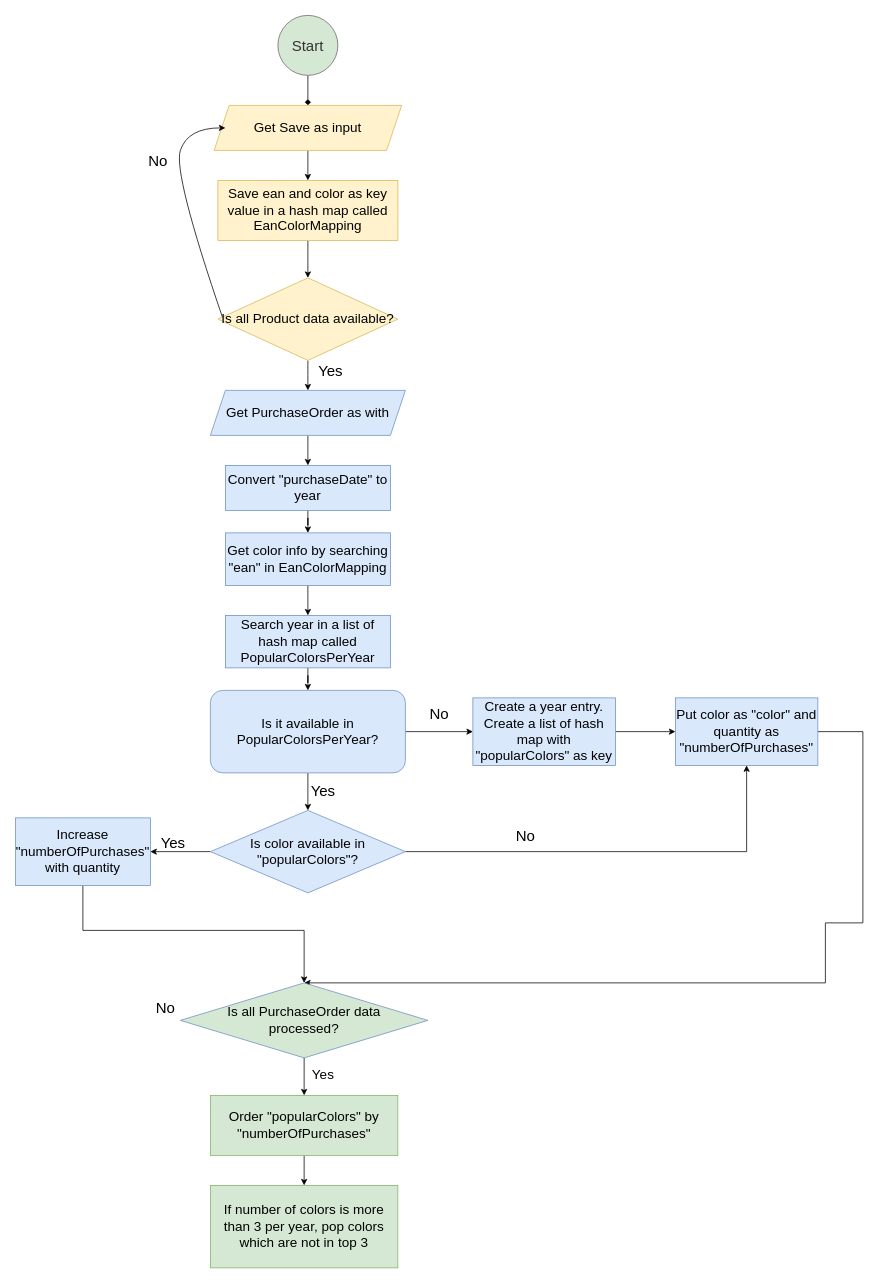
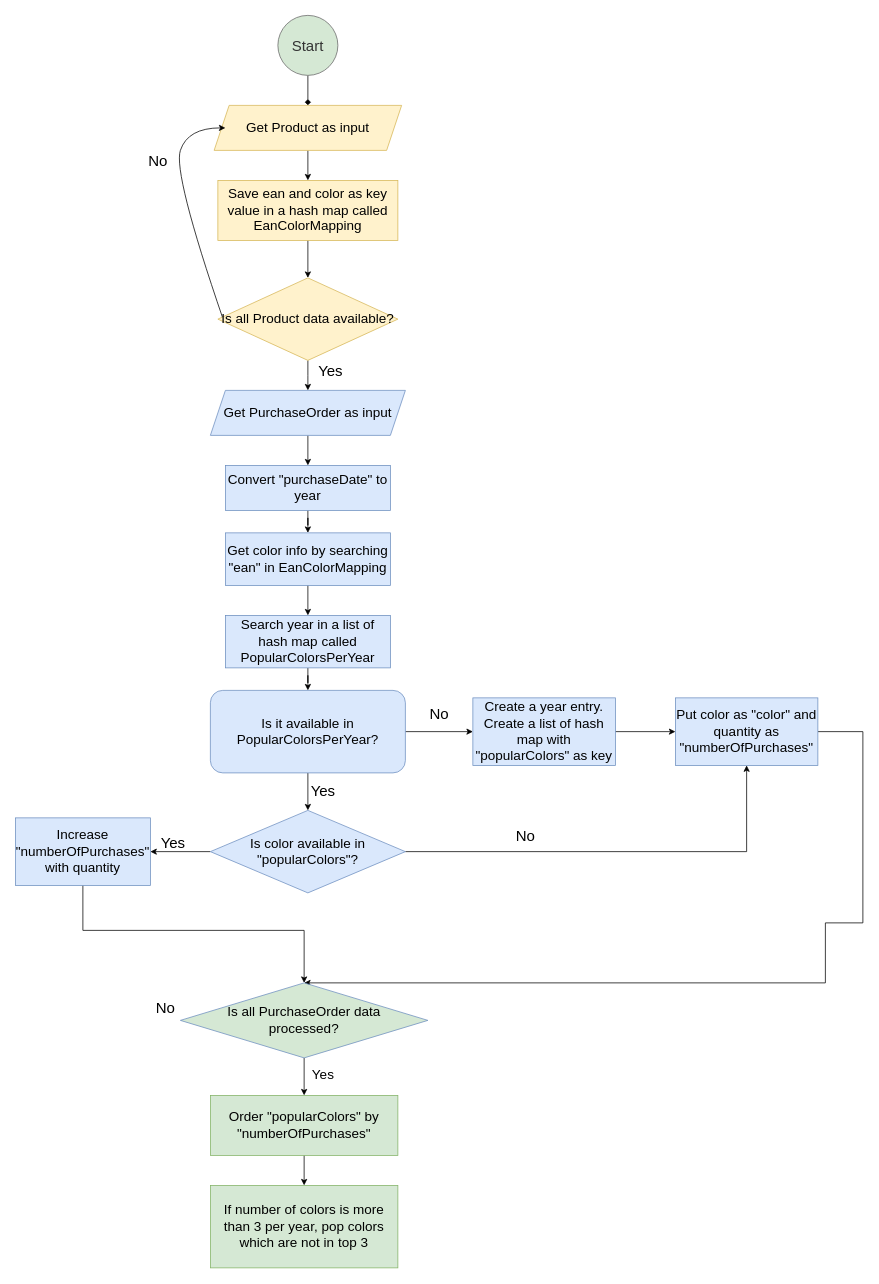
- <mxCell id="5" value="&lt;font style=&quot;font-size: 18px;&quot;&gt;Get Save as input&lt;/font&gt;" style="shape=parallelogram;perimeter=parallelogramPerimeter;whiteSpace=wrap;html=1;fixedSize=1;fillColor=#fff2cc;strokeColor=#d6b656;" vertex="1" parent="1"><mxGeometry x="285" y="140" width="250" height="60" as="geometry" /></mxCell>
+ <mxCell id="5" value="&lt;font style=&quot;font-size: 18px;&quot;&gt;Get Product as input&lt;/font&gt;" style="shape=parallelogram;perimeter=parallelogramPerimeter;whiteSpace=wrap;html=1;fixedSize=1;fillColor=#fff2cc;strokeColor=#d6b656;" vertex="1" parent="1"><mxGeometry x="285" y="140" width="250" height="60" as="geometry" /></mxCell>
- <mxCell id="13" value="&lt;font style=&quot;font-size: 18px;&quot;&gt;Get PurchaseOrder as with&lt;/font&gt;" style="shape=parallelogram;perimeter=parallelogramPerimeter;whiteSpace=wrap;html=1;fixedSize=1;fillColor=#dae8fc;strokeColor=#6c8ebf;" vertex="1" parent="1"><mxGeometry x="280" y="520" width="260" height="60" as="geometry" /></mxCell>
+ <mxCell id="13" value="&lt;font style=&quot;font-size: 18px;&quot;&gt;Get PurchaseOrder as input&lt;/font&gt;" style="shape=parallelogram;perimeter=parallelogramPerimeter;whiteSpace=wrap;html=1;fixedSize=1;fillColor=#dae8fc;strokeColor=#6c8ebf;" vertex="1" parent="1"><mxGeometry x="280" y="520" width="260" height="60" as="geometry" /></mxCell>
